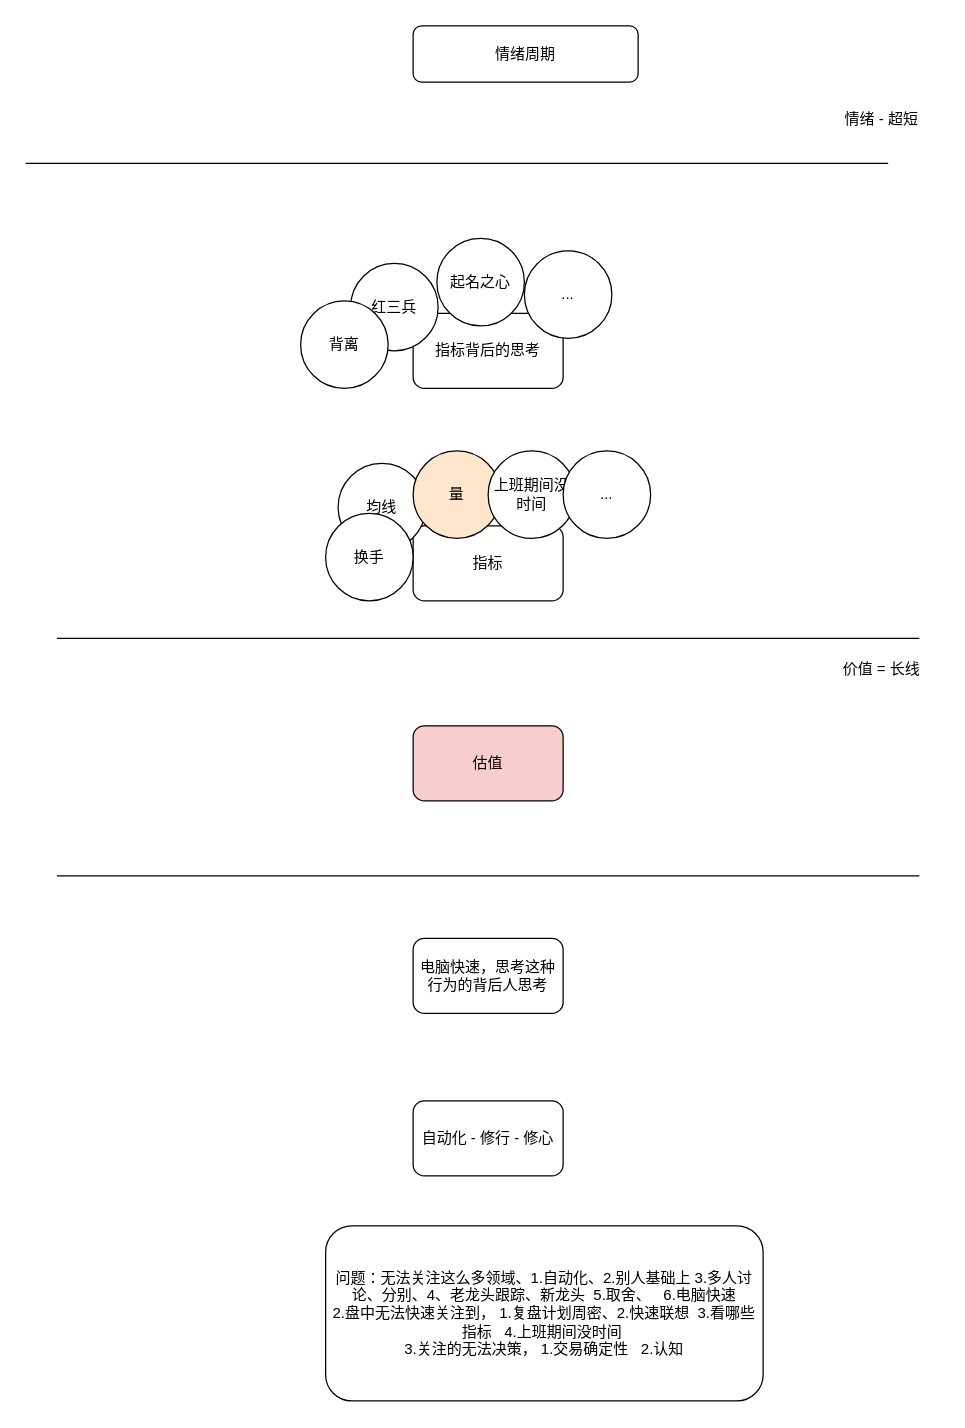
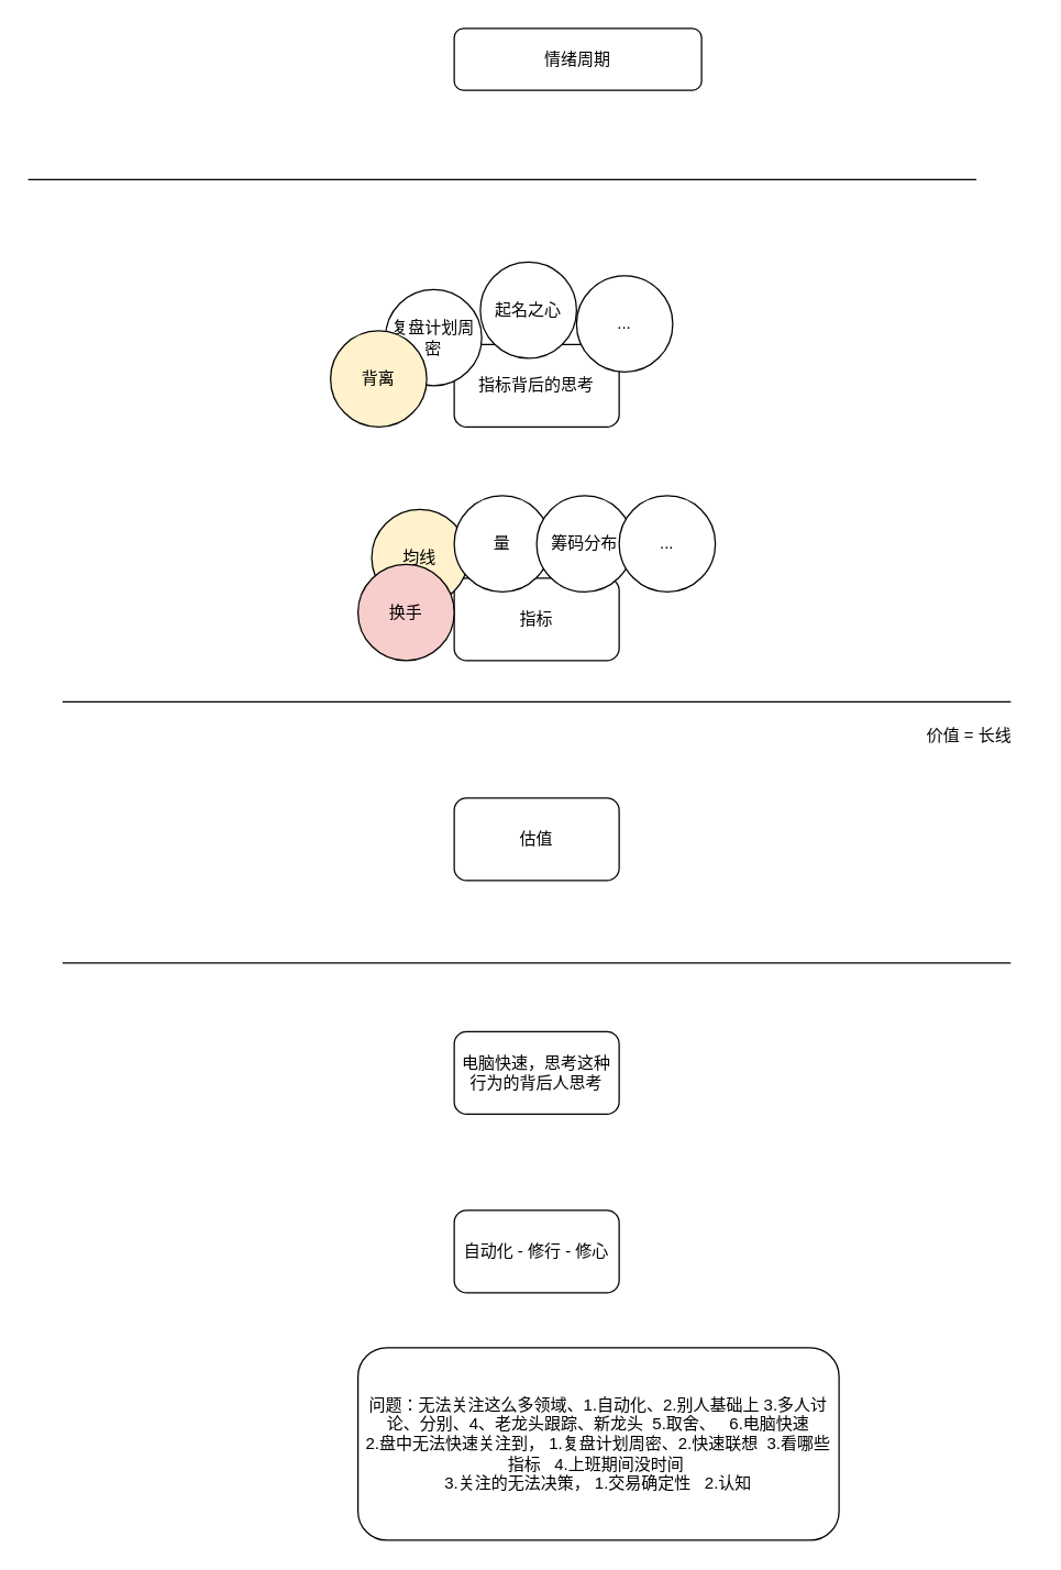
- <mxCell id="16" value="情绪 - 超短" style="text;html=1;strokeColor=none;fillColor=none;align=center;verticalAlign=middle;whiteSpace=wrap;rounded=0;" parent="1" vertex="1"><mxGeometry x="660" y="80" width="90" height="30" as="geometry" /></mxCell>
- <mxCell id="7" value="红三兵" style="ellipse;whiteSpace=wrap;html=1;aspect=fixed;" parent="1" vertex="1"><mxGeometry x="280" width="70" height="70" as="geometry" y="210" /></mxCell>
+ <mxCell id="7" value="复盘计划周密" style="ellipse;whiteSpace=wrap;html=1;aspect=fixed;" parent="1" vertex="1"><mxGeometry x="280" width="70" height="70" as="geometry" y="210" /></mxCell>
- <mxCell id="11" value="背离" style="ellipse;whiteSpace=wrap;html=1;aspect=fixed;" parent="1" vertex="1"><mxGeometry x="240" y="240" width="70" height="70" as="geometry" /></mxCell>
+ <mxCell id="11" value="背离" style="ellipse;whiteSpace=wrap;html=1;aspect=fixed;fillColor=#fff2cc;" parent="1" vertex="1"><mxGeometry x="240" y="240" width="70" height="70" as="geometry" /></mxCell>
- <mxCell id="10" value="量" style="ellipse;whiteSpace=wrap;html=1;aspect=fixed;fillColor=#ffe6cc;" parent="1" vertex="1"><mxGeometry x="330" y="360" width="70" height="70" as="geometry" /></mxCell>
+ <mxCell id="10" value="量" style="ellipse;whiteSpace=wrap;html=1;aspect=fixed;" parent="1" vertex="1"><mxGeometry x="330" y="360" width="70" height="70" as="geometry" /></mxCell>
- <mxCell id="12" value="上班期间没时间" style="ellipse;whiteSpace=wrap;html=1;aspect=fixed;" parent="1" vertex="1"><mxGeometry x="390" y="360" width="70" height="70" as="geometry" /></mxCell>
+ <mxCell id="12" value="筹码分布" style="ellipse;whiteSpace=wrap;html=1;aspect=fixed;" parent="1" vertex="1"><mxGeometry x="390" y="360" width="70" height="70" as="geometry" /></mxCell>
- <mxCell id="5" value="均线" style="ellipse;whiteSpace=wrap;html=1;aspect=fixed;" parent="1" vertex="1"><mxGeometry x="270" y="370" width="70" height="70" as="geometry" /></mxCell>
+ <mxCell id="5" value="均线" style="ellipse;whiteSpace=wrap;html=1;aspect=fixed;fillColor=#fff2cc;" parent="1" vertex="1"><mxGeometry x="270" y="370" width="70" height="70" as="geometry" /></mxCell>
- <mxCell id="21" value="换手" style="ellipse;whiteSpace=wrap;html=1;aspect=fixed;" parent="1" vertex="1"><mxGeometry x="260" y="410" width="70" height="70" as="geometry" /></mxCell>
+ <mxCell id="21" value="换手" style="ellipse;whiteSpace=wrap;html=1;aspect=fixed;fillColor=#f8cecc;" parent="1" vertex="1"><mxGeometry x="260" y="410" width="70" height="70" as="geometry" /></mxCell>
- <mxCell id="20" value="估值" style="rounded=1;whiteSpace=wrap;html=1;fillColor=#f8cecc;" parent="1" vertex="1"><mxGeometry x="330" y="580" width="120" height="60" as="geometry" /></mxCell>
+ <mxCell id="20" value="估值" style="rounded=1;whiteSpace=wrap;html=1;" parent="1" vertex="1"><mxGeometry x="330" y="580" width="120" height="60" as="geometry" /></mxCell>
